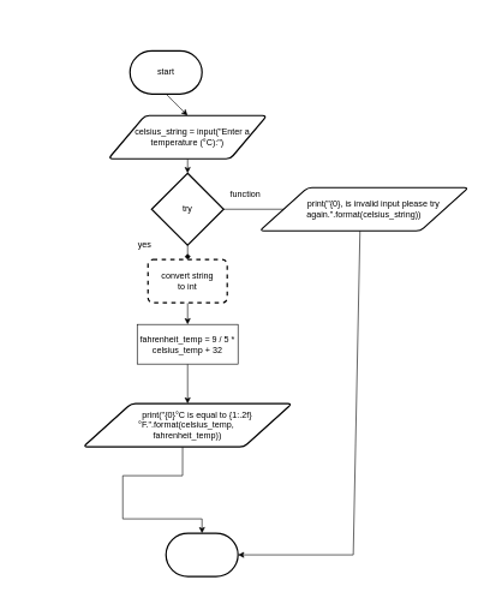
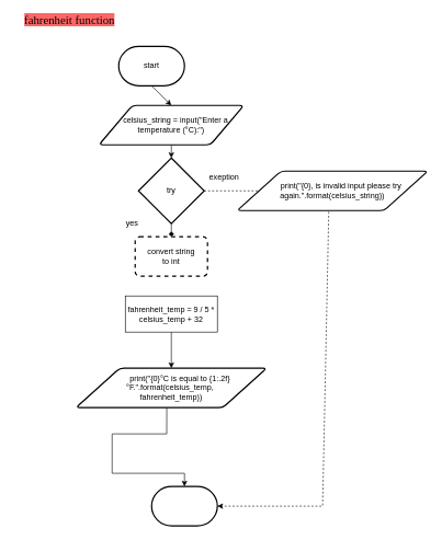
+ <mxCell id="2" value="&lt;font style=&quot;font-size: 18px ; background-color: rgb(255 , 102 , 102)&quot; color=&quot;#000000&quot;&gt;fahrenheit function&lt;/font&gt;" style="text;html=1;align=center;verticalAlign=middle;resizable=0;points=[];autosize=1;strokeColor=none;fillColor=none;fontSize=12;fontFamily=Georgia;" parent="1" vertex="1"><mxGeometry x="20" y="20" width="170" height="20" as="geometry" /></mxCell>
- <mxCell id="8" value="function" style="text;html=1;align=center;verticalAlign=middle;resizable=0;points=[];autosize=1;strokeColor=none;fillColor=none;fontSize=12;fontFamily=Helvetica;" vertex="1" parent="1"><mxGeometry x="310" y="260" width="60" height="20" as="geometry" /></mxCell>
+ <mxCell id="8" value="exeption" style="text;html=1;align=center;verticalAlign=middle;resizable=0;points=[];autosize=1;strokeColor=none;fillColor=none;fontSize=12;fontFamily=Helvetica;" vertex="1" parent="1"><mxGeometry x="310" y="260" width="60" height="20" as="geometry" /></mxCell>
- <mxCell id="9" style="edgeStyle=none;html=1;fontFamily=Helvetica;fontSize=12;entryX=0.5;entryY=0;entryDx=0;entryDy=0;" edge="1" parent="1" source="10" target="14"><mxGeometry relative="1" as="geometry"><mxPoint x="290" y="460" as="targetPoint" /></mxGeometry></mxCell>
- <mxCell id="15" style="edgeStyle=none;html=1;fontFamily=Helvetica;fontSize=12;rounded=0;exitX=1;exitY=0.5;exitDx=0;exitDy=0;exitPerimeter=0;entryX=1;entryY=0.5;entryDx=0;entryDy=0;entryPerimeter=0;" edge="1" parent="1" source="7" target="12"><mxGeometry relative="1" as="geometry"><mxPoint x="300" y="630" as="targetPoint" /><Array as="points"><mxPoint x="500" y="290" /><mxPoint x="490" y="770" /></Array></mxGeometry></mxCell>
+ <mxCell id="15" style="edgeStyle=none;html=1;fontFamily=Helvetica;fontSize=12;rounded=0;exitX=1;exitY=0.5;exitDx=0;exitDy=0;exitPerimeter=0;entryX=1;entryY=0.5;entryDx=0;entryDy=0;entryPerimeter=0;dashed=1;" edge="1" parent="1" source="7" target="12"><mxGeometry relative="1" as="geometry"><mxPoint x="300" y="630" as="targetPoint" /><Array as="points"><mxPoint x="500" y="290" /><mxPoint x="490" y="770" /></Array></mxGeometry></mxCell>
